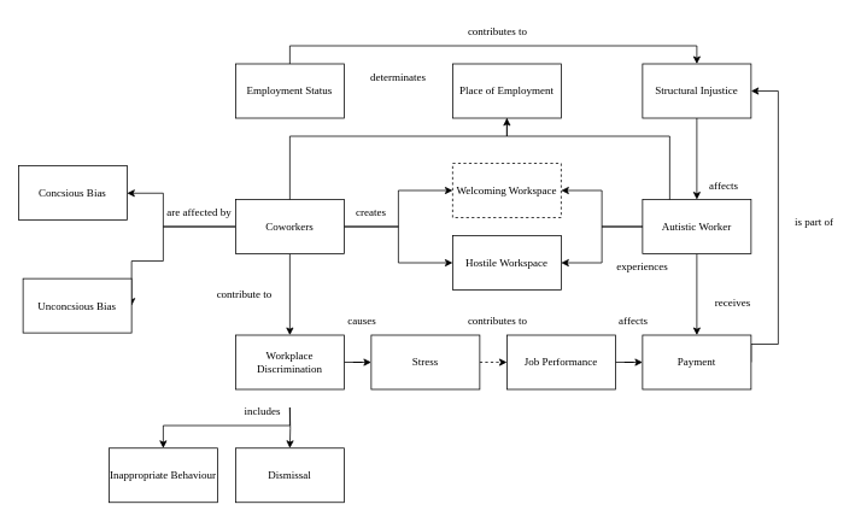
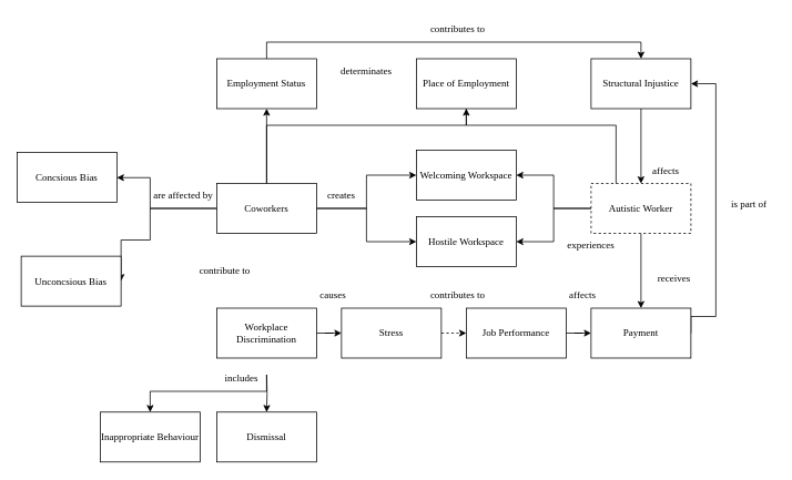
- <mxCell id="30" value="&lt;font data-font-src=&quot;https://fonts.googleapis.com/css?family=Montserrat&quot; face=&quot;Montserrat&quot;&gt;Welcoming Workspace&lt;/font&gt;" style="rounded=0;whiteSpace=wrap;html=1;dashed=1;" parent="1" vertex="1"><mxGeometry x="500" y="180" width="120" height="60" as="geometry" /></mxCell>
+ <mxCell id="30" value="&lt;font data-font-src=&quot;https://fonts.googleapis.com/css?family=Montserrat&quot; face=&quot;Montserrat&quot;&gt;Welcoming Workspace&lt;/font&gt;" style="rounded=0;whiteSpace=wrap;html=1;" parent="1" vertex="1"><mxGeometry x="500" y="180" width="120" height="60" as="geometry" /></mxCell>
- <mxCell id="17" value="&lt;font data-font-src=&quot;https://fonts.googleapis.com/css?family=Montserrat&quot; face=&quot;Montserrat&quot;&gt;Autistic Worker&lt;/font&gt;" style="rounded=0;whiteSpace=wrap;html=1;" parent="1" vertex="1"><mxGeometry x="710" y="220" width="120" height="60" as="geometry" /></mxCell>
+ <mxCell id="17" value="&lt;font data-font-src=&quot;https://fonts.googleapis.com/css?family=Montserrat&quot; face=&quot;Montserrat&quot;&gt;Autistic Worker&lt;/font&gt;" style="rounded=0;whiteSpace=wrap;html=1;dashed=1;" parent="1" vertex="1"><mxGeometry x="710" y="220" width="120" height="60" as="geometry" /></mxCell>
- <mxCell id="20" style="edgeStyle=orthogonalEdgeStyle;rounded=0;orthogonalLoop=1;jettySize=auto;html=1;entryX=0.5;entryY=0;entryDx=0;entryDy=0;fontFamily=Montserrat;fontSource=https%3A%2F%2Ffonts.googleapis.com%2Fcss%3Ffamily%3DMontserrat;" parent="1" source="23" target="5" edge="1"><mxGeometry relative="1" as="geometry" /></mxCell>
+ <mxCell id="20" style="edgeStyle=orthogonalEdgeStyle;rounded=0;orthogonalLoop=1;jettySize=auto;html=1;fontFamily=Montserrat;fontSource=https%3A%2F%2Ffonts.googleapis.com%2Fcss%3Ffamily%3DMontserrat;" parent="1" source="23" target="7" edge="1"><mxGeometry relative="1" as="geometry" /></mxCell>
